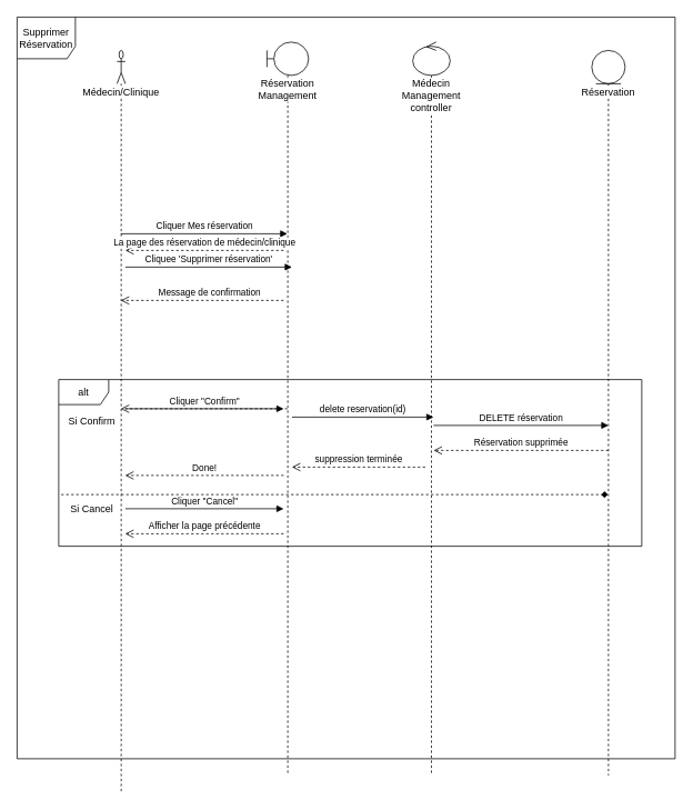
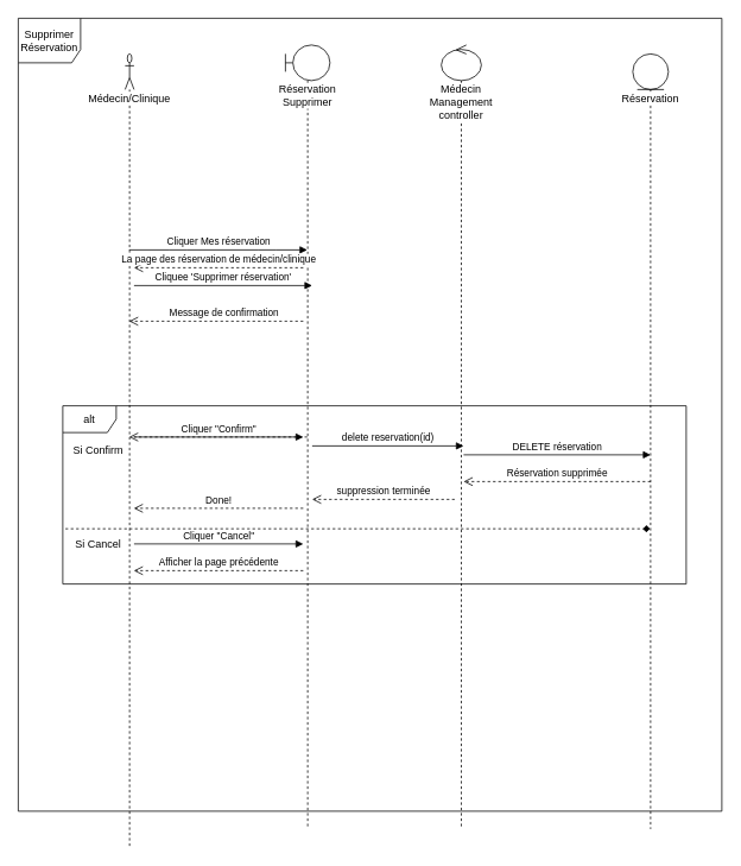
- <mxCell id="4" value="Réservation Management" style="shape=umlLifeline;participant=umlBoundary;perimeter=lifelinePerimeter;whiteSpace=wrap;html=1;container=1;collapsible=0;recursiveResize=0;verticalAlign=top;spacingTop=36;labelBackgroundColor=#ffffff;outlineConnect=0;" parent="1" vertex="1"><mxGeometry x="320" y="50" width="50" height="880" as="geometry" /></mxCell>
+ <mxCell id="4" value="Réservation Supprimer" style="shape=umlLifeline;participant=umlBoundary;perimeter=lifelinePerimeter;whiteSpace=wrap;html=1;container=1;collapsible=0;recursiveResize=0;verticalAlign=top;spacingTop=36;labelBackgroundColor=#ffffff;outlineConnect=0;" parent="1" vertex="1"><mxGeometry x="320" y="50" width="50" height="880" as="geometry" /></mxCell>
